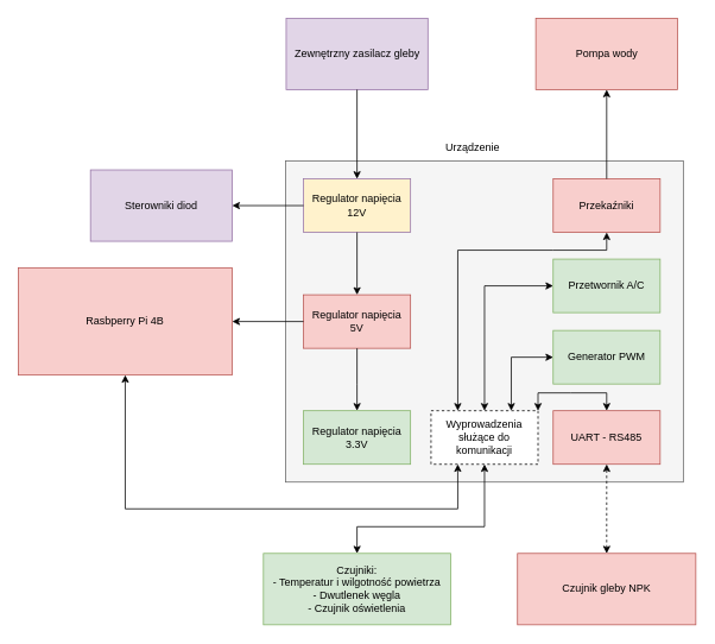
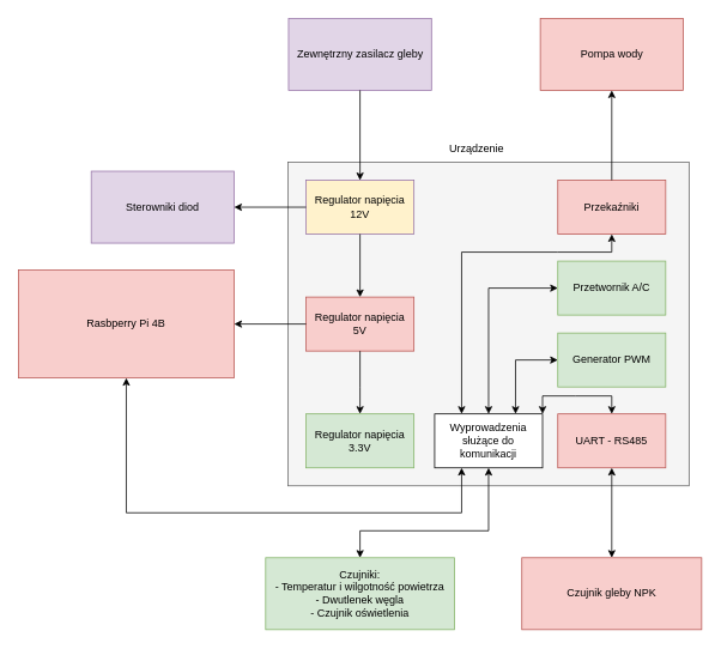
- <mxCell id="9" value="Wyprowadzenia służące do komunikacji" style="rounded=0;whiteSpace=wrap;html=1;dashed=1;" vertex="1" parent="1"><mxGeometry x="483" y="460" width="120" height="60" as="geometry" /></mxCell>
+ <mxCell id="9" value="Wyprowadzenia służące do komunikacji" style="rounded=0;whiteSpace=wrap;html=1;" vertex="1" parent="1"><mxGeometry x="483" y="460" width="120" height="60" as="geometry" /></mxCell>
- <mxCell id="19" value="" style="endArrow=classic;startArrow=classic;html=1;rounded=0;entryX=0.5;entryY=1;entryDx=0;entryDy=0;exitX=0.5;exitY=0;exitDx=0;exitDy=0;dashed=1;" edge="1" parent="1" source="18" target="10"><mxGeometry width="50" height="50" relative="1" as="geometry"><mxPoint x="630" y="630" as="sourcePoint" /><mxPoint x="680" y="580" as="targetPoint" /></mxGeometry></mxCell>
+ <mxCell id="19" value="" style="endArrow=classic;startArrow=classic;html=1;rounded=0;entryX=0.5;entryY=1;entryDx=0;entryDy=0;exitX=0.5;exitY=0;exitDx=0;exitDy=0;" edge="1" parent="1" source="18" target="10"><mxGeometry width="50" height="50" relative="1" as="geometry"><mxPoint x="630" y="630" as="sourcePoint" /><mxPoint x="680" y="580" as="targetPoint" /></mxGeometry></mxCell>
